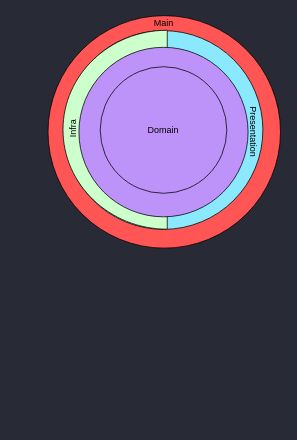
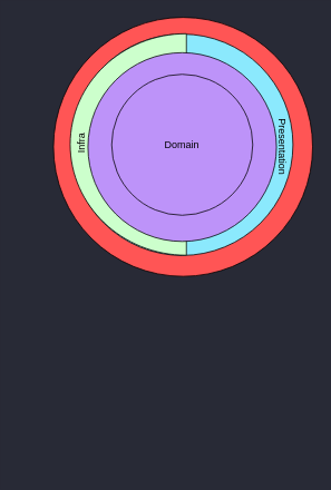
- <mxCell id="11" value="Main" style="text;html=1;strokeColor=none;fillColor=none;align=center;verticalAlign=middle;whiteSpace=wrap;rounded=0;" parent="1" vertex="1"><mxGeometry x="163.5" y="20" width="108" height="20" as="geometry" /></mxCell>
